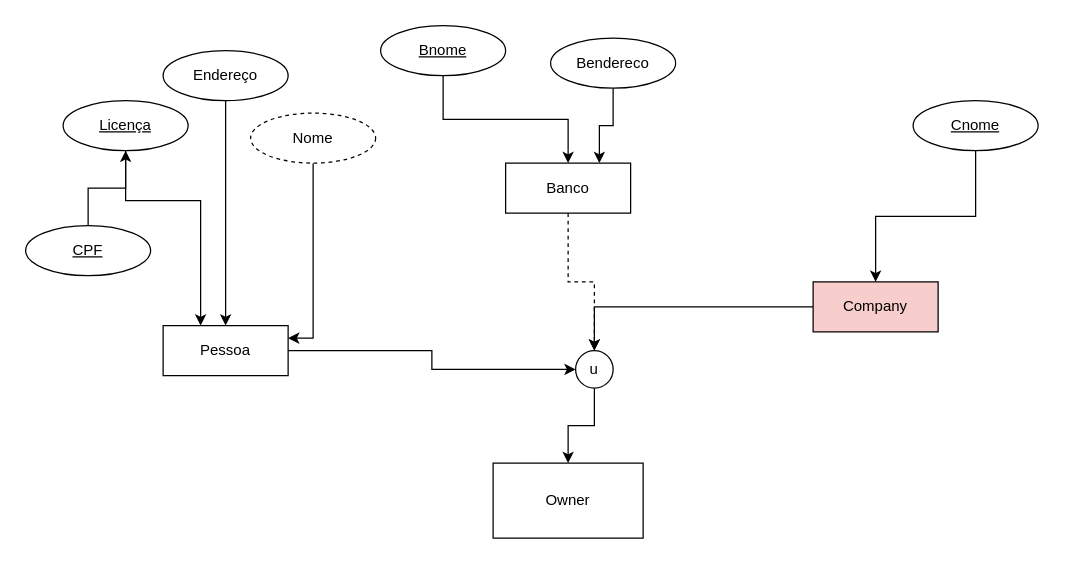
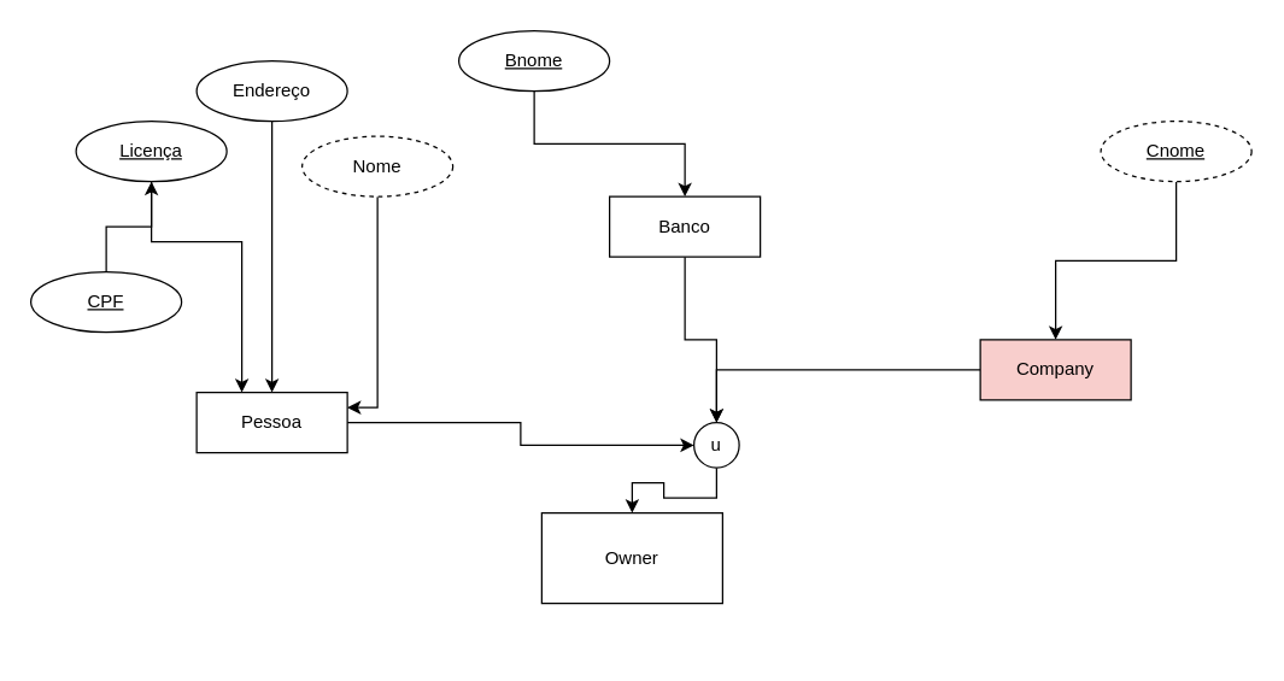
- <mxCell id="20" value="Bendereco" style="ellipse;whiteSpace=wrap;html=1;align=center;" vertex="1" parent="1"><mxGeometry x="440" y="30" width="100" height="40" as="geometry" /></mxCell>
- <mxCell id="19" style="edgeStyle=orthogonalEdgeStyle;rounded=0;orthogonalLoop=1;jettySize=auto;html=1;entryX=0.75;entryY=0;entryDx=0;entryDy=0;" edge="1" parent="1" source="20" target="7"><mxGeometry relative="1" as="geometry" /></mxCell>
- <mxCell id="24" value="Cnome" style="ellipse;whiteSpace=wrap;html=1;align=center;fontStyle=4;" vertex="1" parent="1"><mxGeometry x="730" y="80" width="100" height="40" as="geometry" /></mxCell>
+ <mxCell id="24" value="Cnome" style="ellipse;whiteSpace=wrap;html=1;align=center;fontStyle=4;dashed=1;" vertex="1" parent="1"><mxGeometry x="730" y="80" width="100" height="40" as="geometry" /></mxCell>
- <mxCell id="6" style="edgeStyle=orthogonalEdgeStyle;rounded=0;orthogonalLoop=1;jettySize=auto;html=1;entryX=0.5;entryY=0;entryDx=0;entryDy=0;dashed=1;" edge="1" parent="1" source="7" target="9"><mxGeometry relative="1" as="geometry" /></mxCell>
+ <mxCell id="6" style="edgeStyle=orthogonalEdgeStyle;rounded=0;orthogonalLoop=1;jettySize=auto;html=1;entryX=0.5;entryY=0;entryDx=0;entryDy=0;" edge="1" parent="1" source="7" target="9"><mxGeometry relative="1" as="geometry" /></mxCell>
- <mxCell id="10" value="Owner" style="rounded=0;whiteSpace=wrap;html=1;" vertex="1" parent="1"><mxGeometry x="394" y="370" width="120" height="60" as="geometry" /></mxCell>
+ <mxCell id="10" value="Owner" style="rounded=0;whiteSpace=wrap;html=1;" vertex="1" parent="1"><mxGeometry x="359" y="340" width="120" height="60" as="geometry" /></mxCell>
